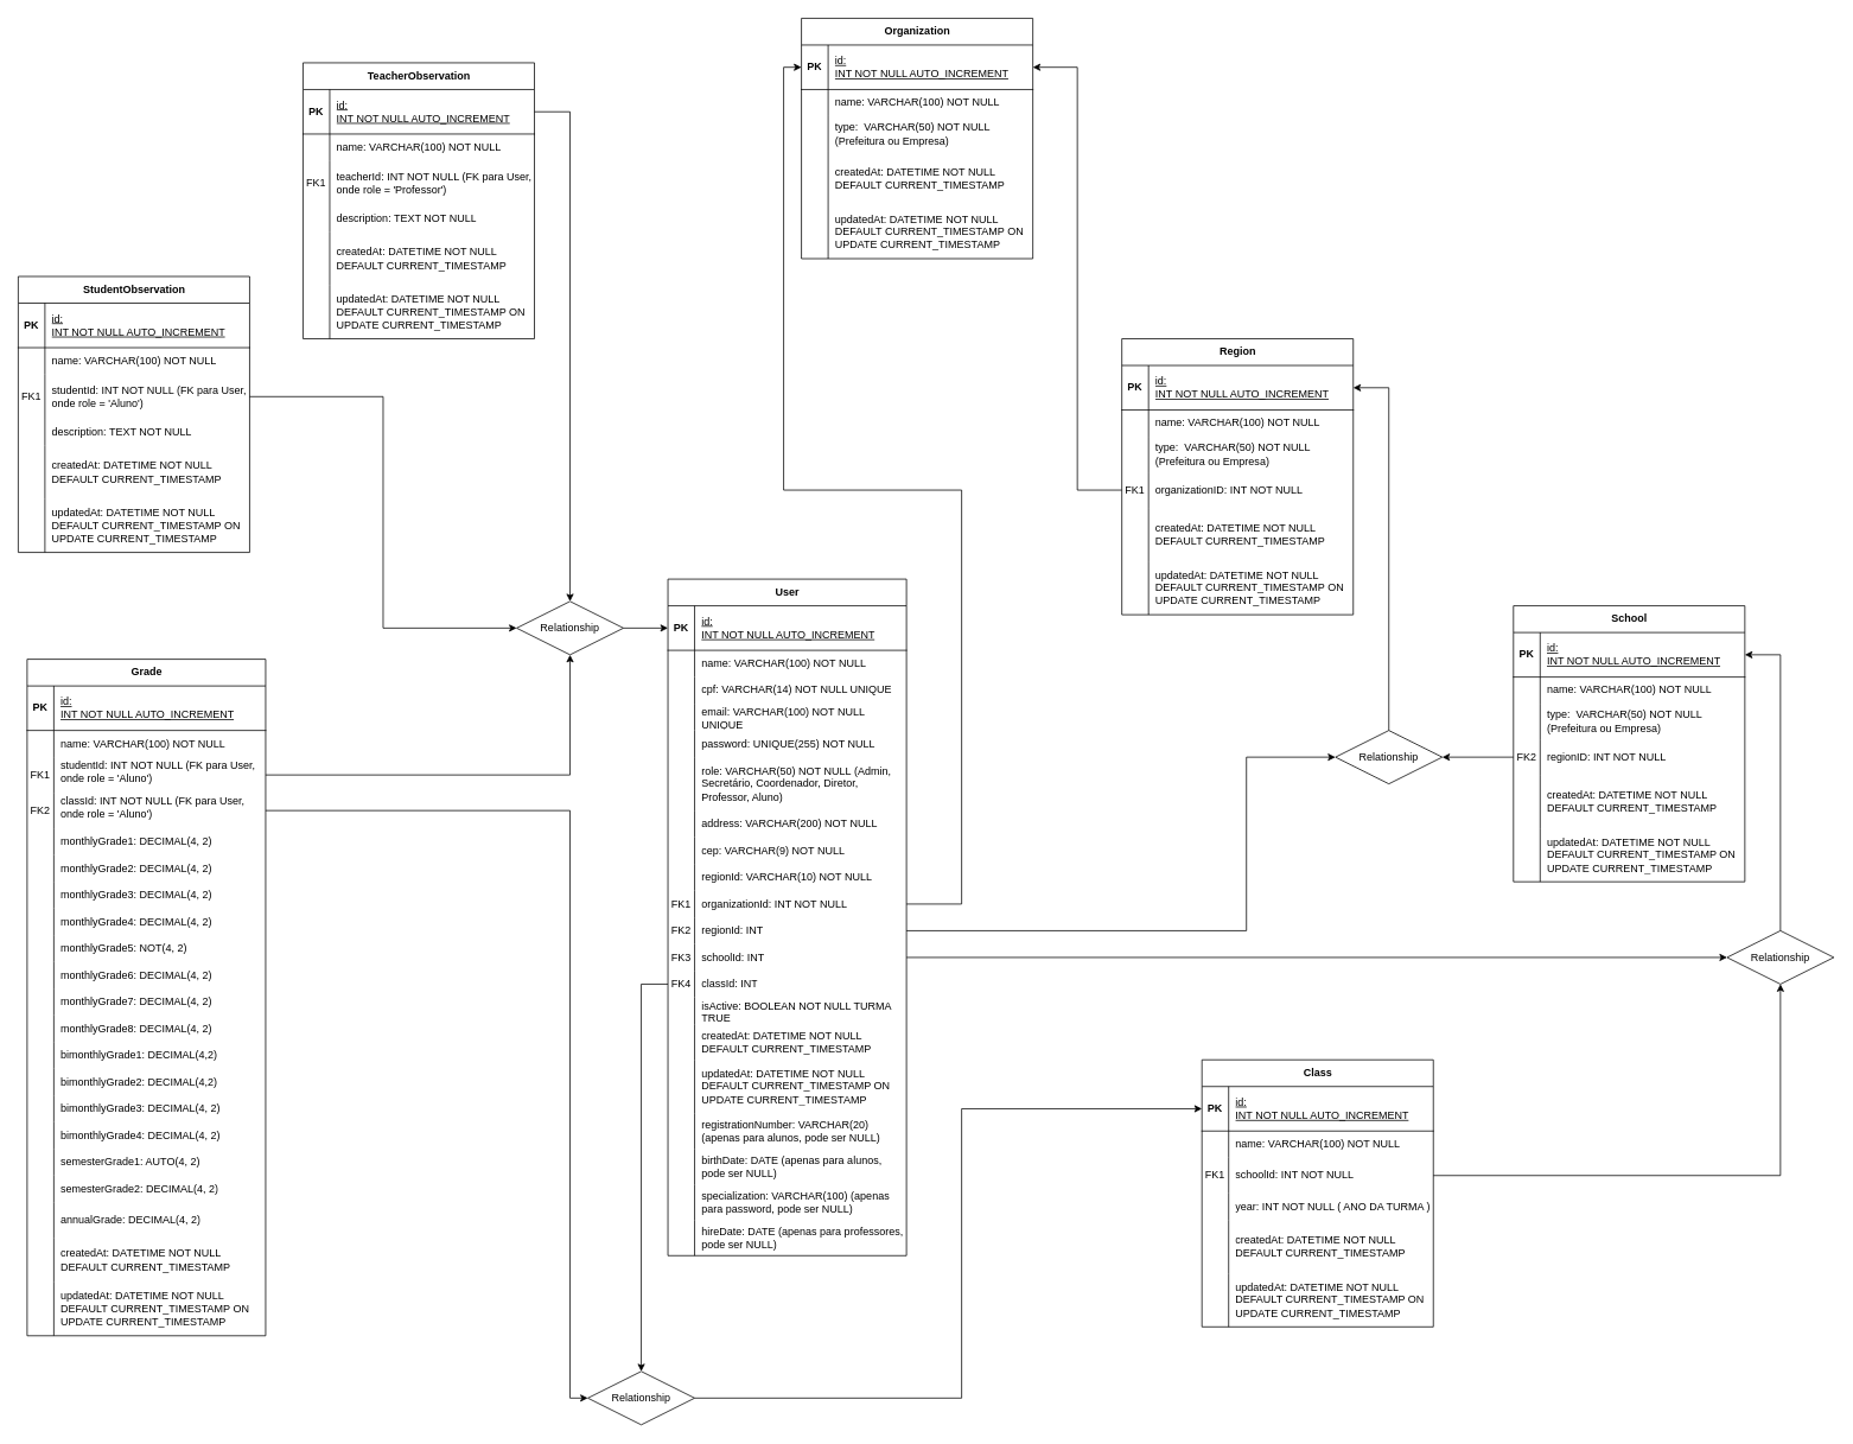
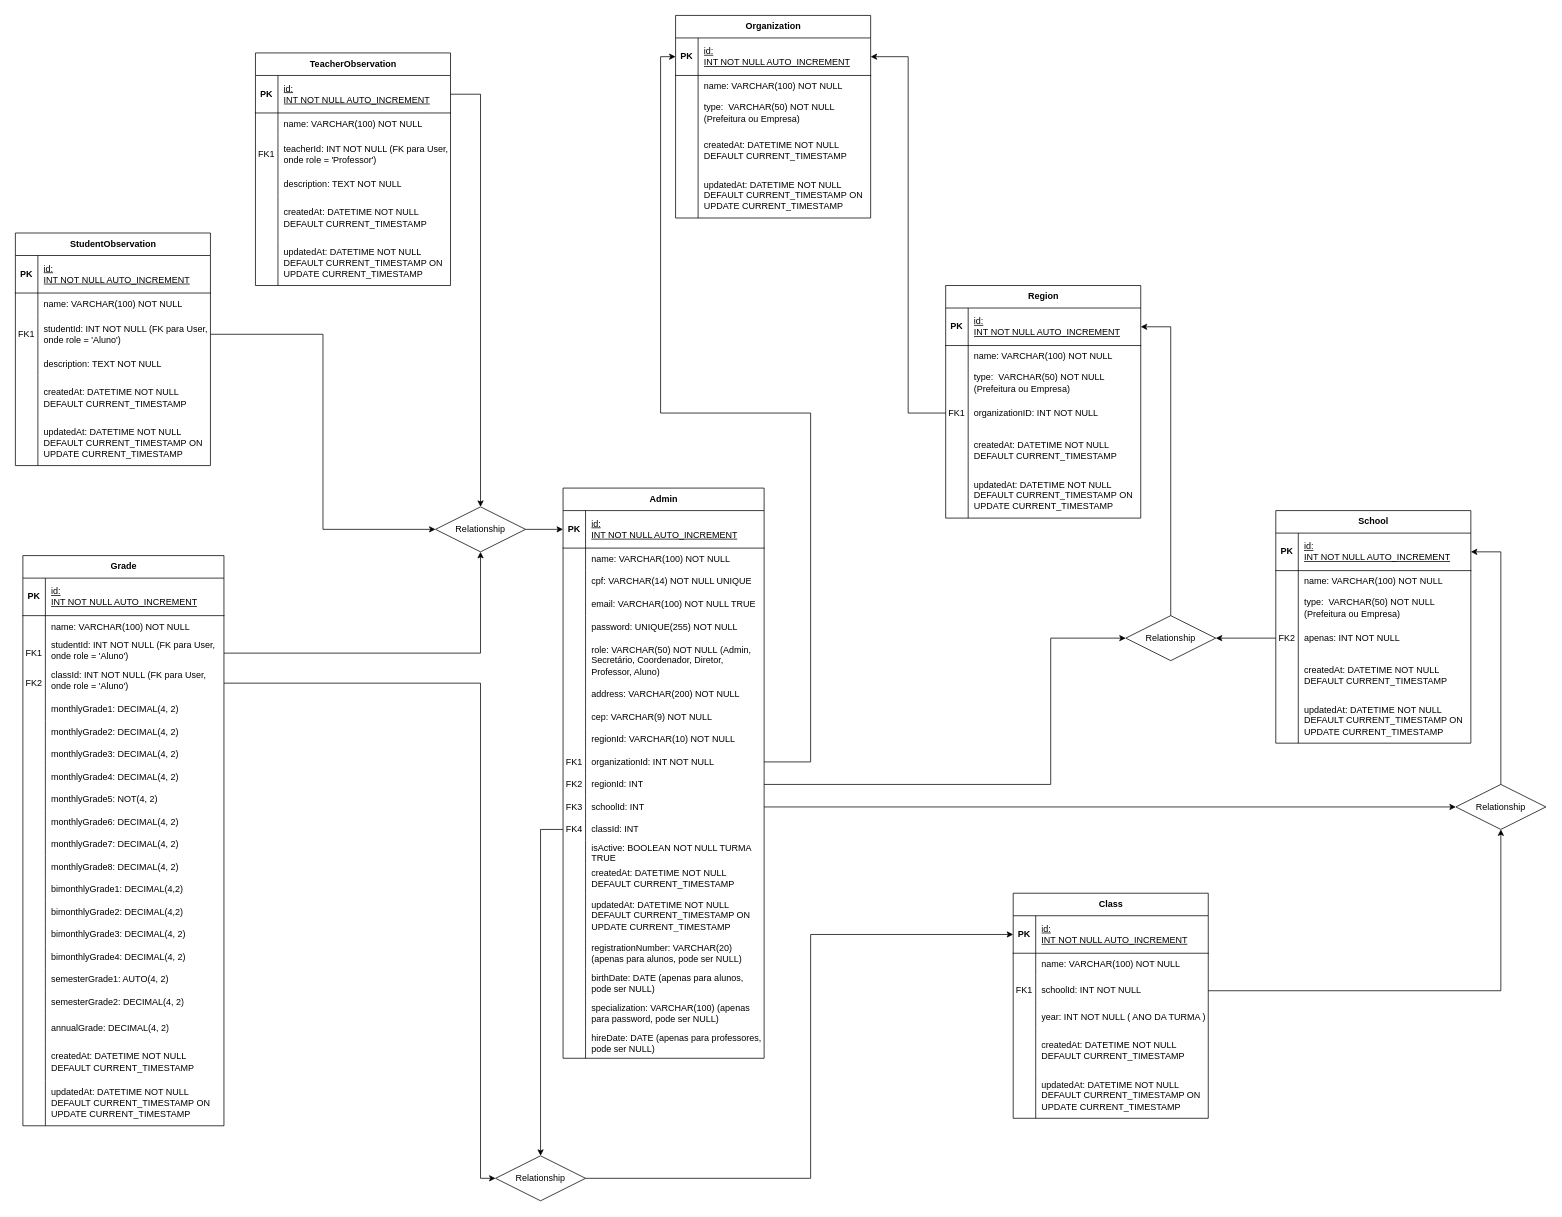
- <mxCell id="18" value="User" style="shape=table;startSize=30;container=1;collapsible=1;childLayout=tableLayout;fixedRows=1;rowLines=0;fontStyle=1;align=center;resizeLast=1;html=1;labelBackgroundColor=none;rounded=0;" vertex="1" parent="1"><mxGeometry x="750" y="650" width="268" height="760" as="geometry" /></mxCell>
+ <mxCell id="18" value="Admin" style="shape=table;startSize=30;container=1;collapsible=1;childLayout=tableLayout;fixedRows=1;rowLines=0;fontStyle=1;align=center;resizeLast=1;html=1;labelBackgroundColor=none;rounded=0;" vertex="1" parent="1"><mxGeometry x="750" y="650" width="268" height="760" as="geometry" /></mxCell>
- <mxCell id="30" value="email:&amp;nbsp;VARCHAR(100) NOT NULL UNIQUE" style="shape=partialRectangle;connectable=0;fillColor=none;top=0;left=0;bottom=0;right=0;align=left;spacingLeft=6;overflow=hidden;whiteSpace=wrap;html=1;labelBackgroundColor=none;rounded=0;" vertex="1" parent="28"><mxGeometry x="30" width="238" height="30" as="geometry"><mxRectangle width="238" height="30" as="alternateBounds" /></mxGeometry></mxCell>
+ <mxCell id="30" value="email:&amp;nbsp;VARCHAR(100) NOT NULL TRUE" style="shape=partialRectangle;connectable=0;fillColor=none;top=0;left=0;bottom=0;right=0;align=left;spacingLeft=6;overflow=hidden;whiteSpace=wrap;html=1;labelBackgroundColor=none;rounded=0;" vertex="1" parent="28"><mxGeometry x="30" width="238" height="30" as="geometry"><mxRectangle width="238" height="30" as="alternateBounds" /></mxGeometry></mxCell>
- <mxCell id="112" value="regionID: INT NOT NULL" style="shape=partialRectangle;connectable=0;fillColor=none;top=0;left=0;bottom=0;right=0;align=left;spacingLeft=6;overflow=hidden;whiteSpace=wrap;html=1;labelBackgroundColor=none;rounded=0;" vertex="1" parent="110"><mxGeometry x="30" width="230" height="40" as="geometry"><mxRectangle width="230" height="40" as="alternateBounds" /></mxGeometry></mxCell>
+ <mxCell id="112" value="apenas: INT NOT NULL" style="shape=partialRectangle;connectable=0;fillColor=none;top=0;left=0;bottom=0;right=0;align=left;spacingLeft=6;overflow=hidden;whiteSpace=wrap;html=1;labelBackgroundColor=none;rounded=0;" vertex="1" parent="110"><mxGeometry x="30" width="230" height="40" as="geometry"><mxRectangle width="230" height="40" as="alternateBounds" /></mxGeometry></mxCell>
